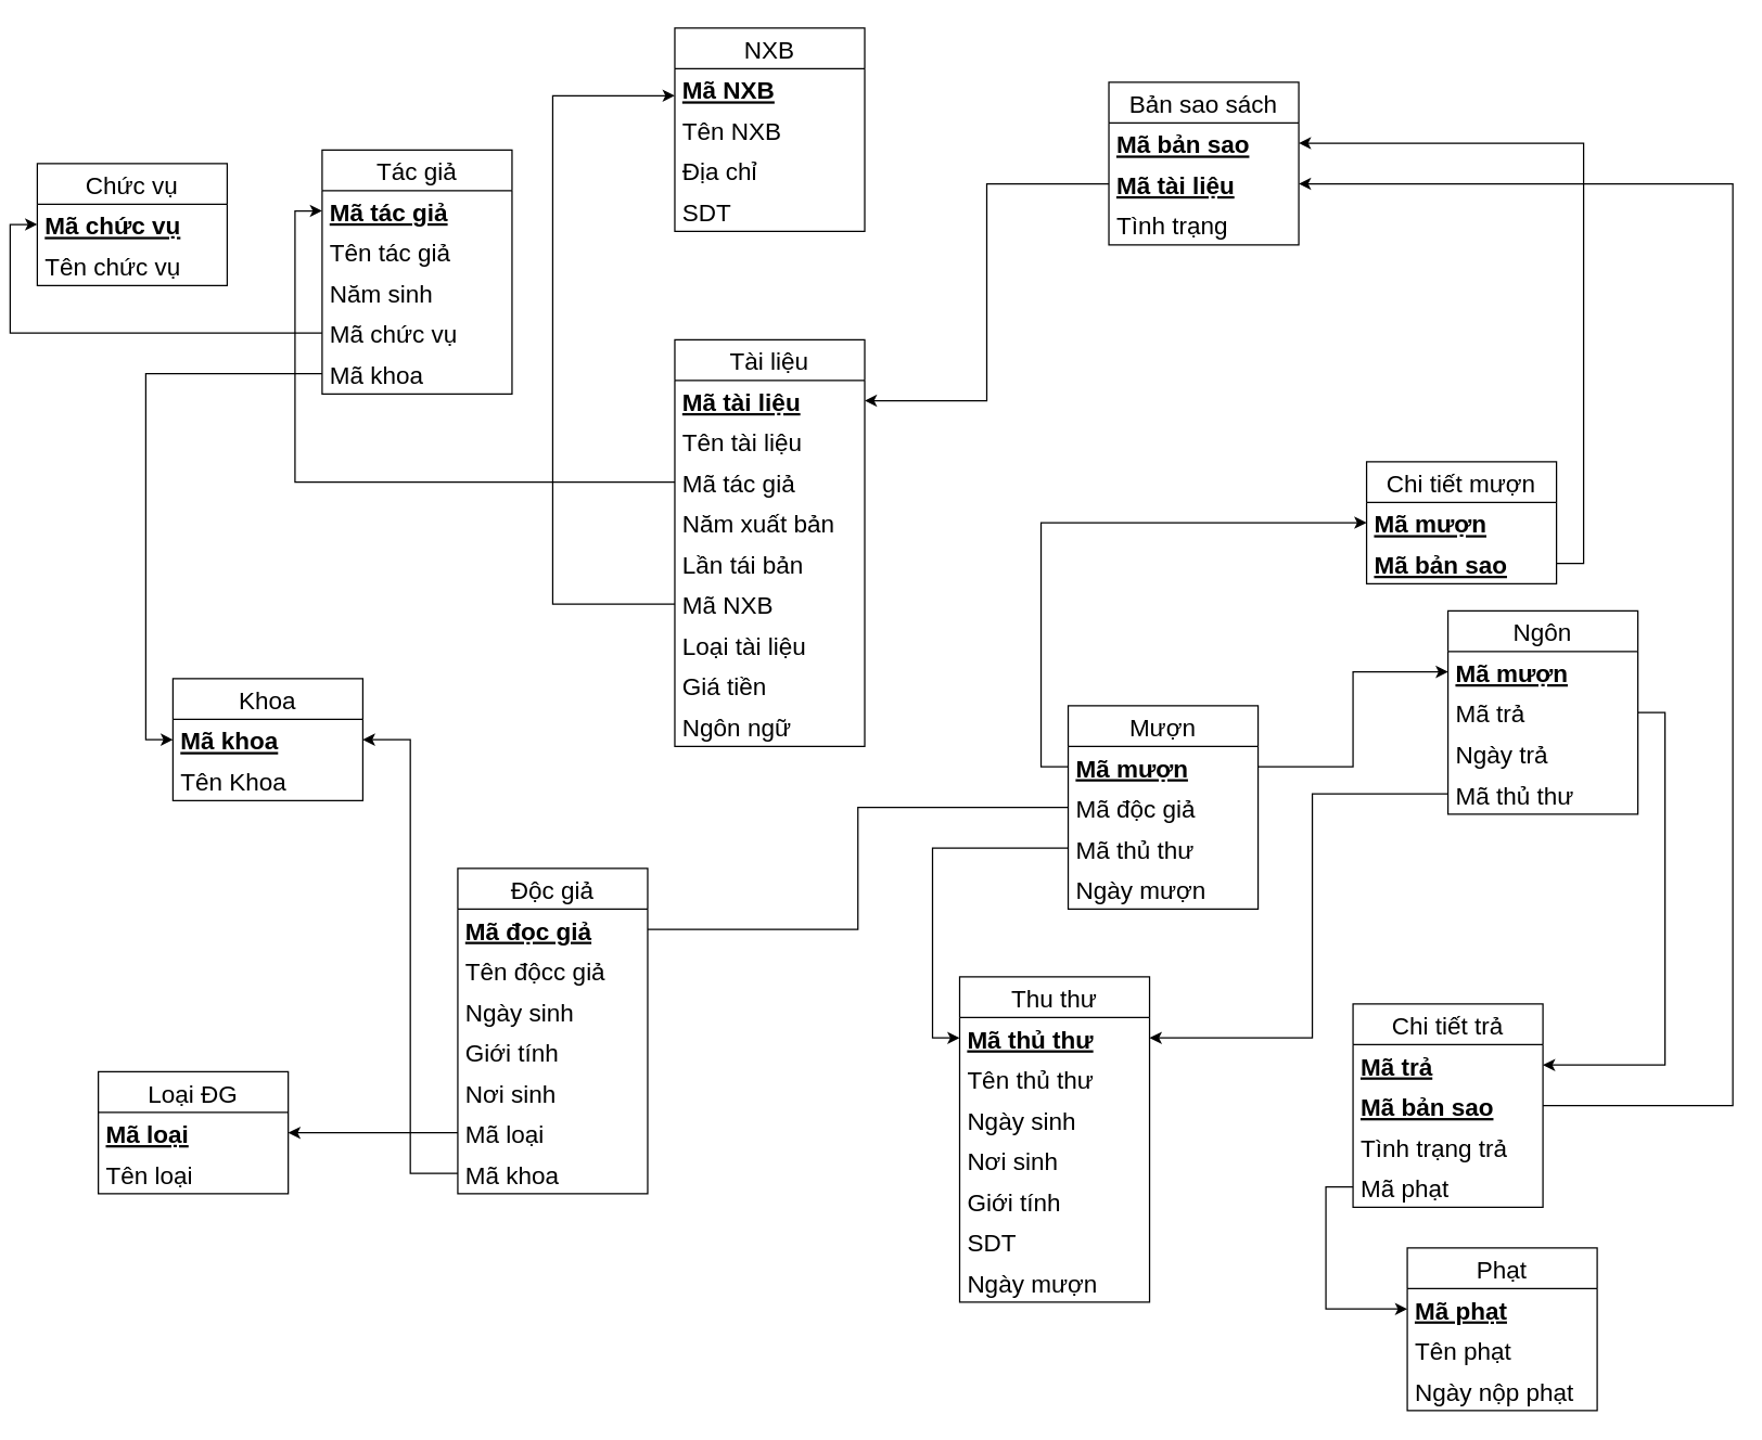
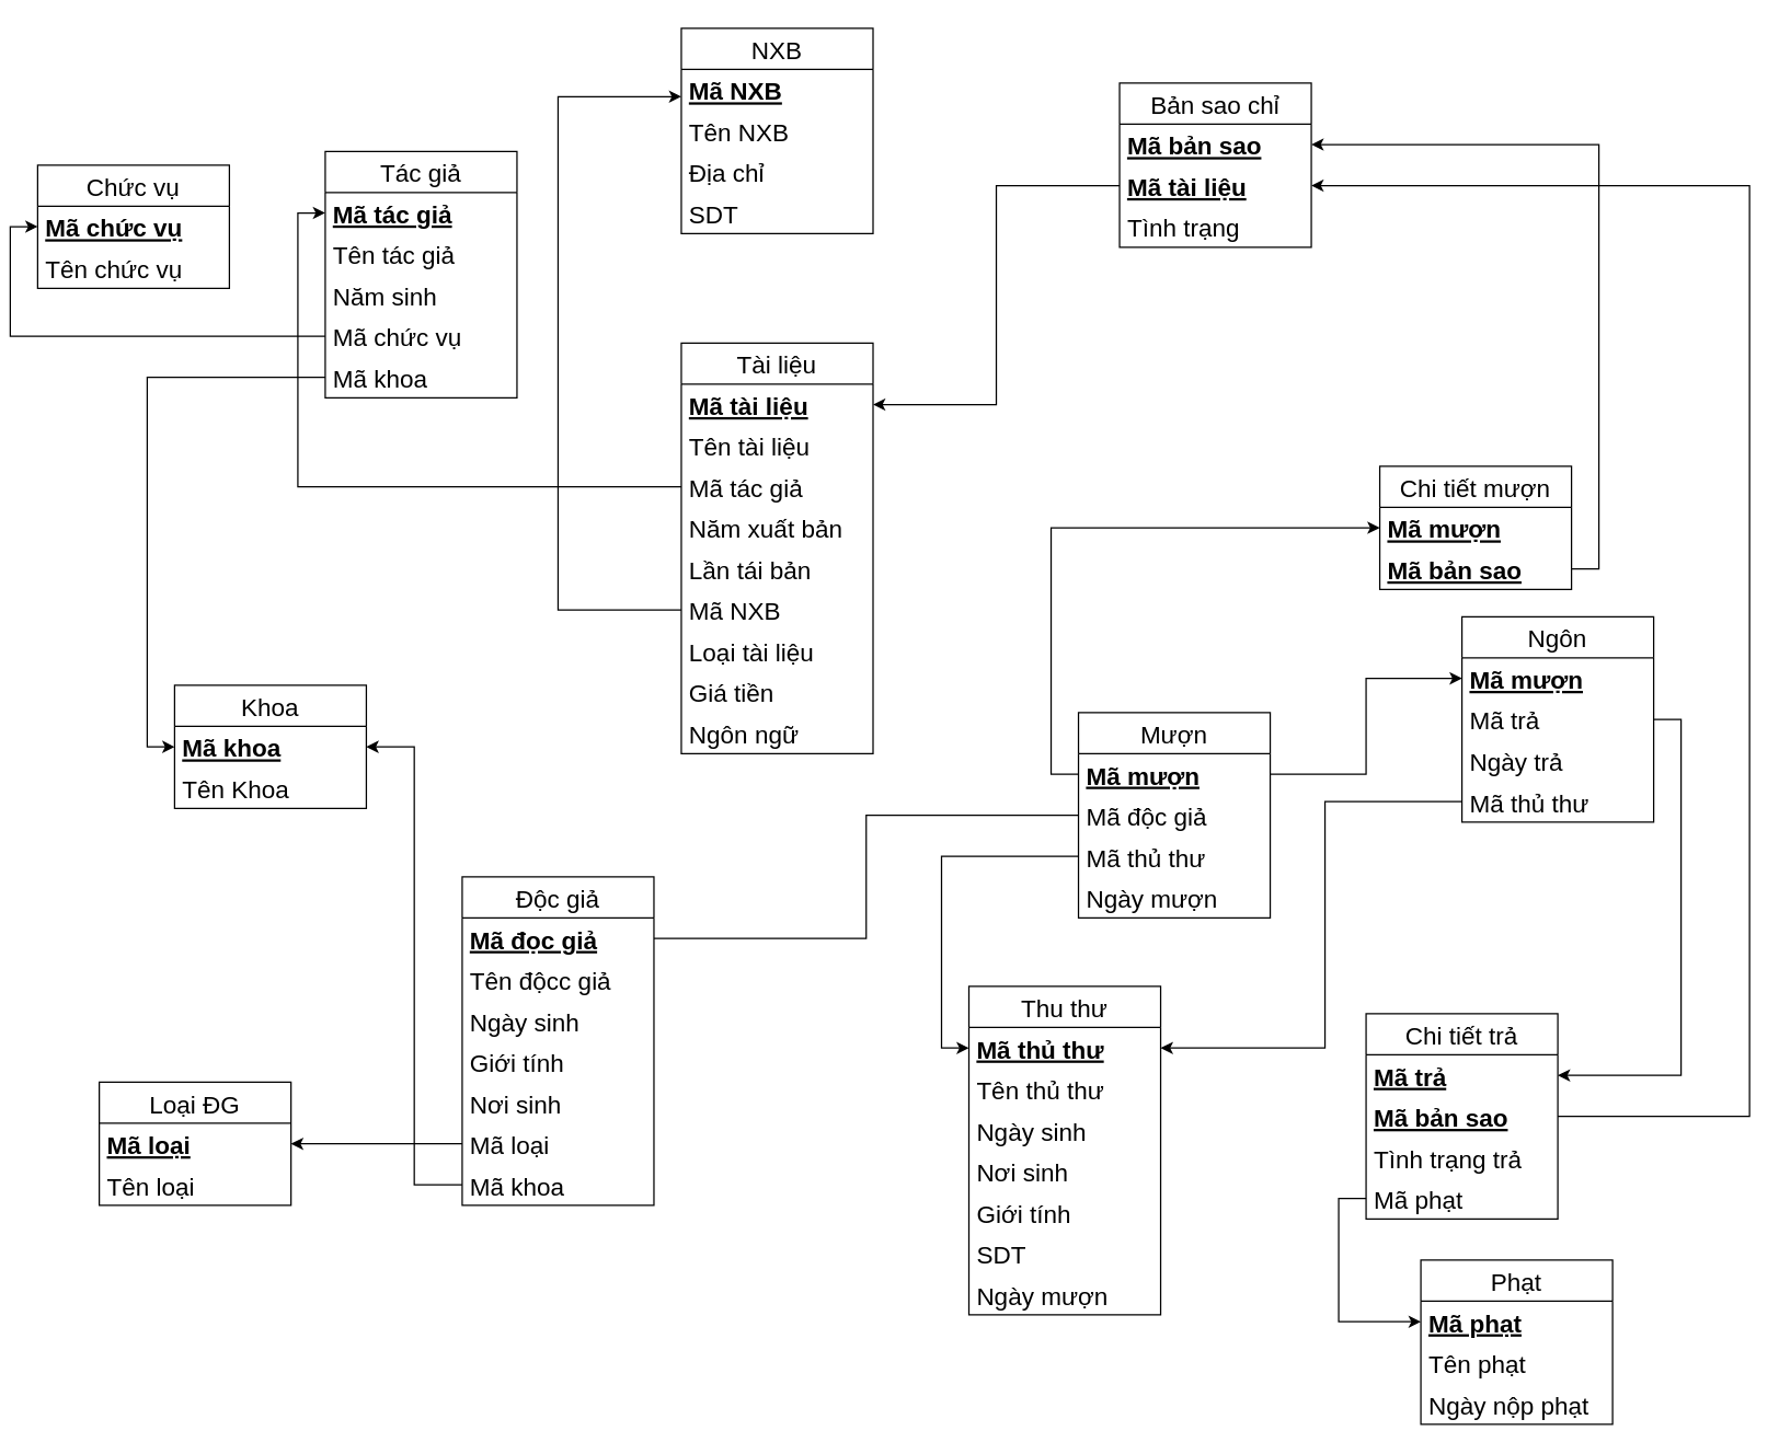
- <mxCell id="29" value="Bản sao sách" style="swimlane;fontStyle=0;childLayout=stackLayout;horizontal=1;startSize=30;horizontalStack=0;resizeParent=1;resizeParentMax=0;resizeLast=0;collapsible=1;marginBottom=0;fontSize=18;" vertex="1" parent="1"><mxGeometry x="810" y="60" width="140" height="120" as="geometry" /></mxCell>
+ <mxCell id="29" value="Bản sao chỉ" style="swimlane;fontStyle=0;childLayout=stackLayout;horizontal=1;startSize=30;horizontalStack=0;resizeParent=1;resizeParentMax=0;resizeLast=0;collapsible=1;marginBottom=0;fontSize=18;" vertex="1" parent="1"><mxGeometry x="810" y="60" width="140" height="120" as="geometry" /></mxCell>
